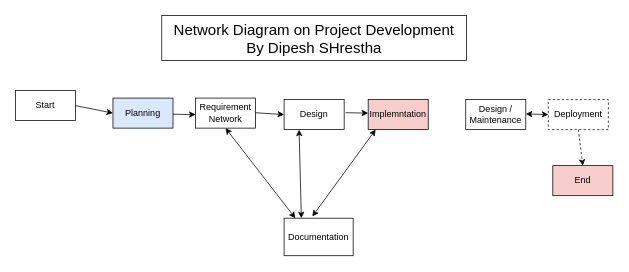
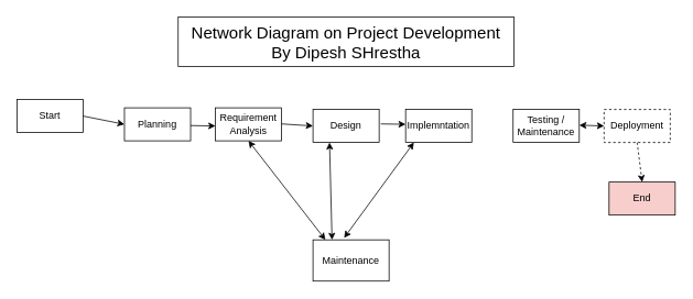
- <mxCell id="3" value="Planning" style="rounded=0;whiteSpace=wrap;html=1;fillColor=#dae8fc;" parent="1" vertex="1"><mxGeometry x="150" y="130" width="80" height="40" as="geometry" /></mxCell>
+ <mxCell id="3" value="Planning" style="rounded=0;whiteSpace=wrap;html=1;" parent="1" vertex="1"><mxGeometry x="150" y="130" width="80" height="40" as="geometry" /></mxCell>
- <mxCell id="4" value="Requirement Network" style="rounded=0;whiteSpace=wrap;html=1;" parent="1" vertex="1"><mxGeometry x="260" y="130" width="80" height="40" as="geometry" /></mxCell>
+ <mxCell id="4" value="Requirement Analysis" style="rounded=0;whiteSpace=wrap;html=1;" parent="1" vertex="1"><mxGeometry x="260" y="130" width="80" height="40" as="geometry" /></mxCell>
- <mxCell id="6" value="Implemntation" style="rounded=0;whiteSpace=wrap;html=1;fillColor=#f8cecc;" parent="1" vertex="1"><mxGeometry x="490" y="132" width="80" height="40" as="geometry" /></mxCell>
+ <mxCell id="6" value="Implemntation" style="rounded=0;whiteSpace=wrap;html=1;" parent="1" vertex="1"><mxGeometry x="490" y="132" width="80" height="40" as="geometry" /></mxCell>
- <mxCell id="7" value="Design / Maintenance" style="rounded=0;whiteSpace=wrap;html=1;" parent="1" vertex="1"><mxGeometry x="620" y="132" width="80" height="40" as="geometry" /></mxCell>
+ <mxCell id="7" value="Testing / Maintenance" style="rounded=0;whiteSpace=wrap;html=1;" parent="1" vertex="1"><mxGeometry x="620" y="132" width="80" height="40" as="geometry" /></mxCell>
- <mxCell id="14" value="Documentation" style="rounded=0;whiteSpace=wrap;html=1;" parent="1" vertex="1"><mxGeometry x="378" y="290" width="92" height="50" as="geometry" /></mxCell>
+ <mxCell id="14" value="Maintenance" style="rounded=0;whiteSpace=wrap;html=1;" parent="1" vertex="1"><mxGeometry x="378" y="290" width="92" height="50" as="geometry" /></mxCell>
